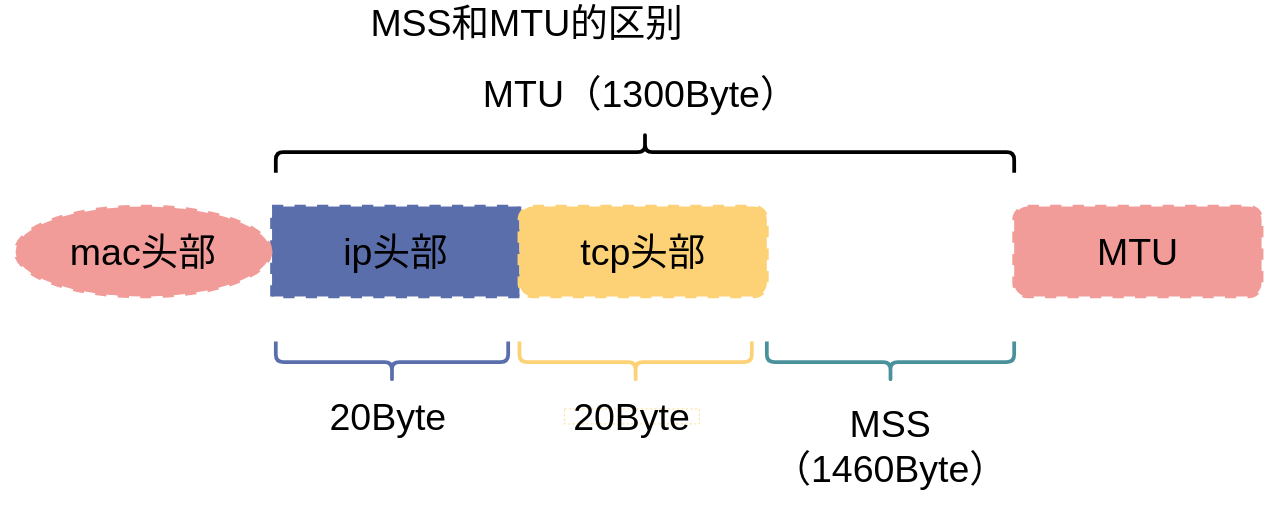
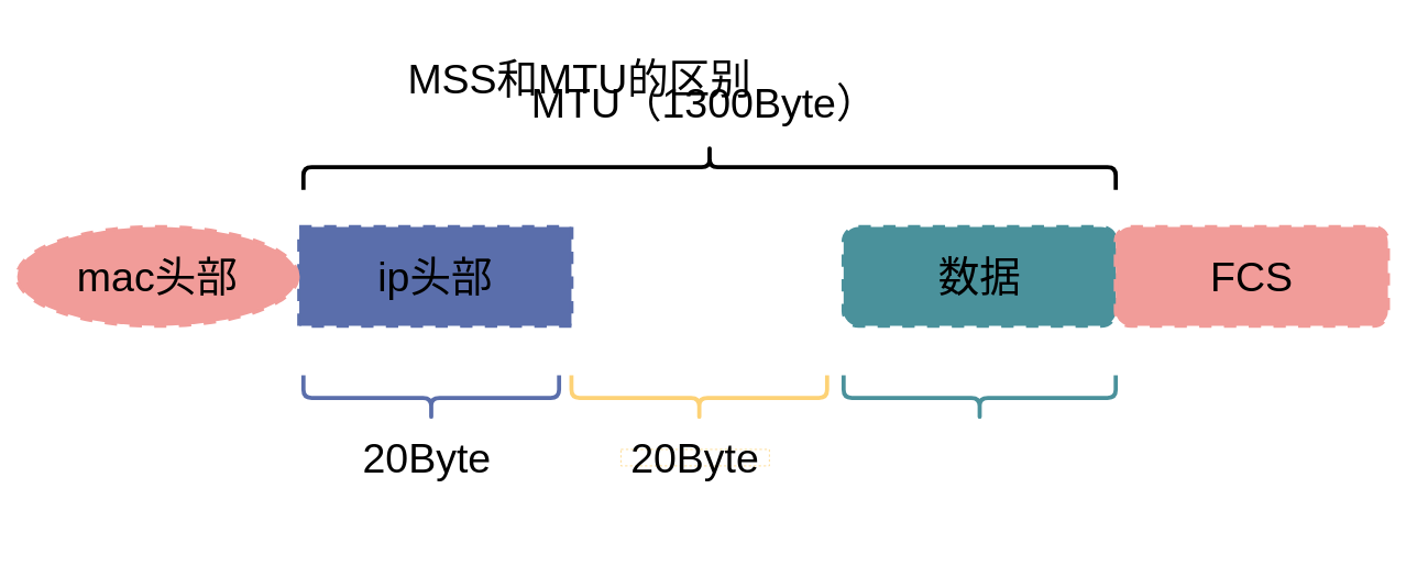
- <mxCell id="4" value="&lt;font style=&quot;font-size: 50px&quot;&gt;MSS和MTU的区别&lt;/font&gt;" style="text;html=1;strokeColor=none;fillColor=none;align=center;verticalAlign=middle;whiteSpace=wrap;rounded=0;" parent="1" vertex="1"><mxGeometry x="472" y="20" width="460" height="20" as="geometry" /></mxCell>
+ <mxCell id="4" value="&lt;font style=&quot;font-size: 50px&quot;&gt;MSS和MTU的区别&lt;/font&gt;" style="text;html=1;strokeColor=none;fillColor=none;align=center;verticalAlign=middle;whiteSpace=wrap;rounded=0;" parent="1" vertex="1"><mxGeometry x="472" y="85" width="460" height="20" as="geometry" /></mxCell>
- <mxCell id="5" value="&lt;span style=&quot;font-size: 50px&quot;&gt;tcp头部&lt;/span&gt;" style="rounded=1;whiteSpace=wrap;html=1;strokeColor=#FDD276;fillColor=#FDD276;dashed=1;strokeWidth=5;" vertex="1" parent="1"><mxGeometry x="692" y="275" width="330" height="120" as="geometry" /></mxCell>
+ <mxCell id="6" value="&lt;span style=&quot;font-size: 50px&quot;&gt;数据&lt;/span&gt;" style="rounded=1;whiteSpace=wrap;html=1;fillColor=#4A919B;strokeColor=#4A919B;dashed=1;strokeWidth=5;" vertex="1" parent="1"><mxGeometry x="1022" y="275" width="330" height="120" as="geometry" /></mxCell>
- <mxCell id="9" value="&lt;span style=&quot;font-size: 50px&quot;&gt;MTU&lt;/span&gt;" style="rounded=1;whiteSpace=wrap;html=1;fillColor=#F19C99;strokeColor=#F19C99;dashed=1;strokeWidth=5;" vertex="1" parent="1"><mxGeometry x="1352" y="275" width="330" height="120" as="geometry" /></mxCell>
+ <mxCell id="9" value="&lt;span style=&quot;font-size: 50px&quot;&gt;FCS&lt;/span&gt;" style="rounded=1;whiteSpace=wrap;html=1;fillColor=#F19C99;strokeColor=#F19C99;dashed=1;strokeWidth=5;" vertex="1" parent="1"><mxGeometry x="1352" y="275" width="330" height="120" as="geometry" /></mxCell>
- <mxCell id="11" value="&lt;font style=&quot;font-size: 50px&quot;&gt;MSS（1460Byte）&lt;br&gt;&lt;/font&gt;" style="text;html=1;strokeColor=none;fillColor=none;align=center;verticalAlign=middle;whiteSpace=wrap;rounded=0;dashed=1;" vertex="1" parent="1"><mxGeometry x="1067" y="525" width="240" height="140" as="geometry" /></mxCell>
